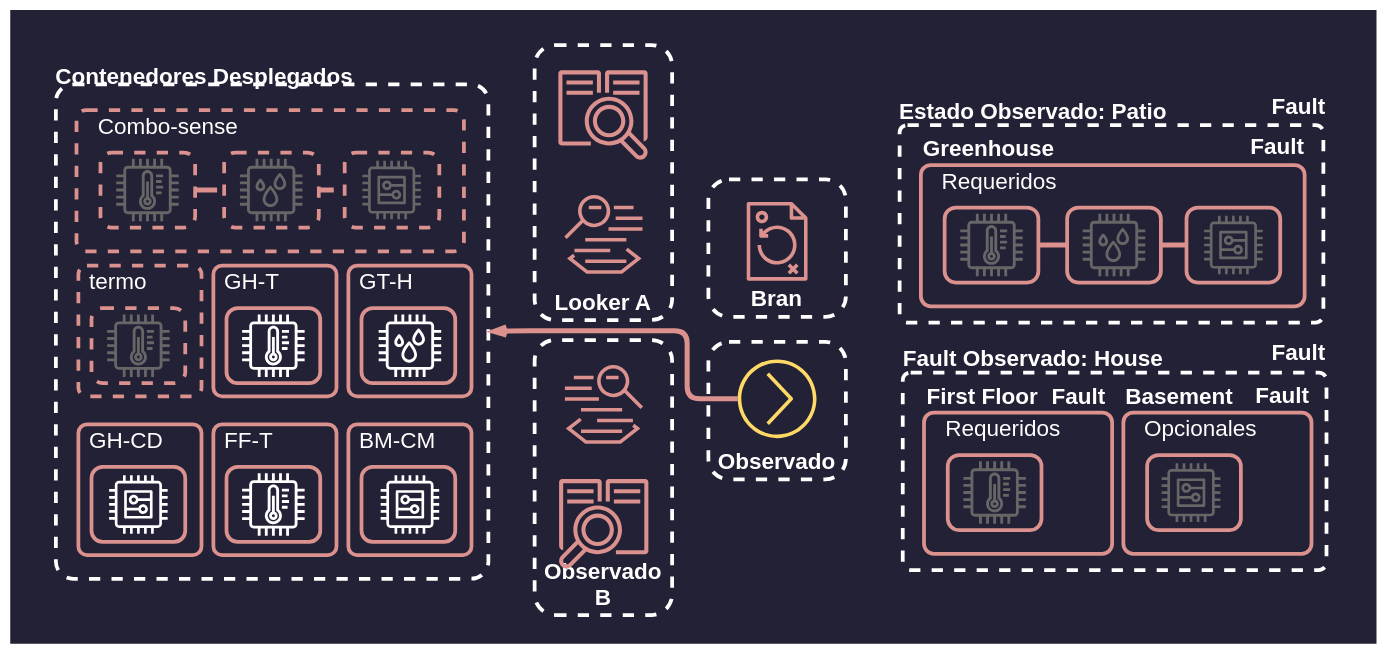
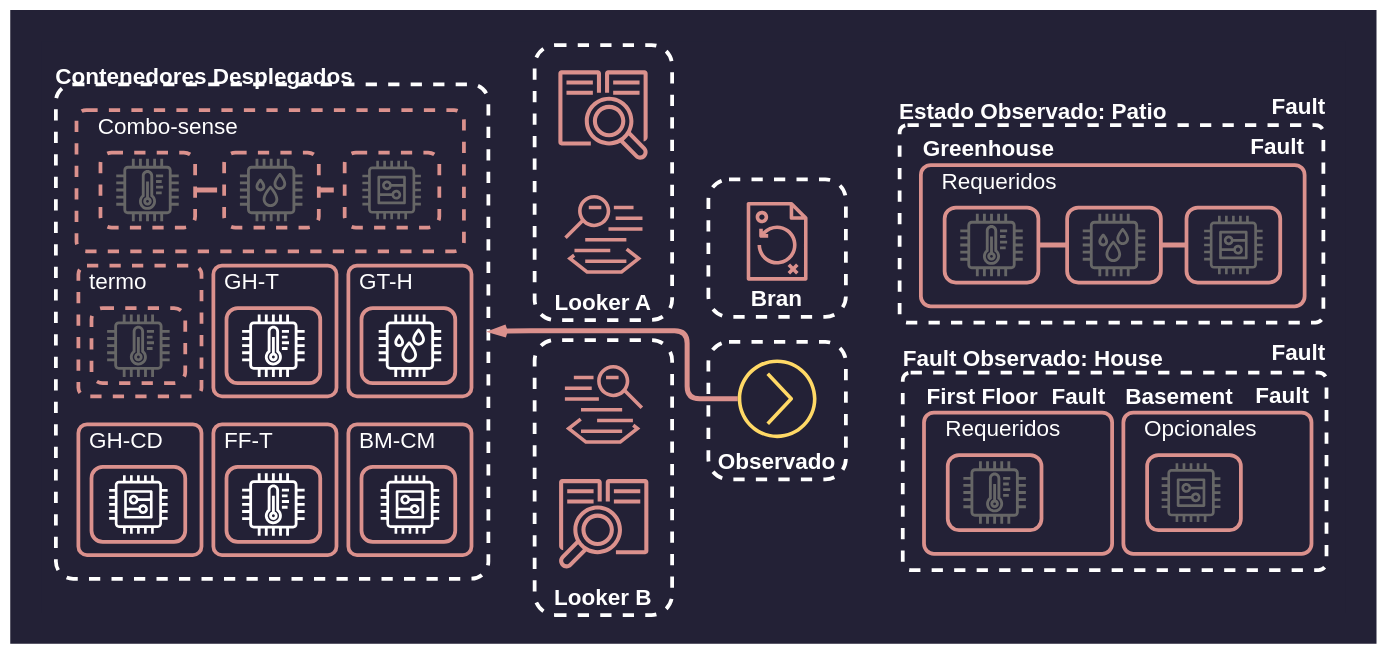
- <mxCell id="36" value="Observado B" style="rounded=1;whiteSpace=wrap;html=1;dashed=1;labelBackgroundColor=none;strokeColor=#FFFFFF;strokeWidth=3;align=center;verticalAlign=bottom;fontFamily=Helvetica;fontSize=18;fontColor=#FFFFFF;fillColor=none;fontStyle=1;container=0;flipH=0;flipV=1;" parent="1" vertex="1"><mxGeometry x="427" y="271.5" width="110" height="220" as="geometry" /></mxCell>
+ <mxCell id="36" value="Looker B" style="rounded=1;whiteSpace=wrap;html=1;dashed=1;labelBackgroundColor=none;strokeColor=#FFFFFF;strokeWidth=3;align=center;verticalAlign=bottom;fontFamily=Helvetica;fontSize=18;fontColor=#FFFFFF;fillColor=none;fontStyle=1;container=0;flipH=0;flipV=1;" parent="1" vertex="1"><mxGeometry x="427" y="271.5" width="110" height="220" as="geometry" /></mxCell>
